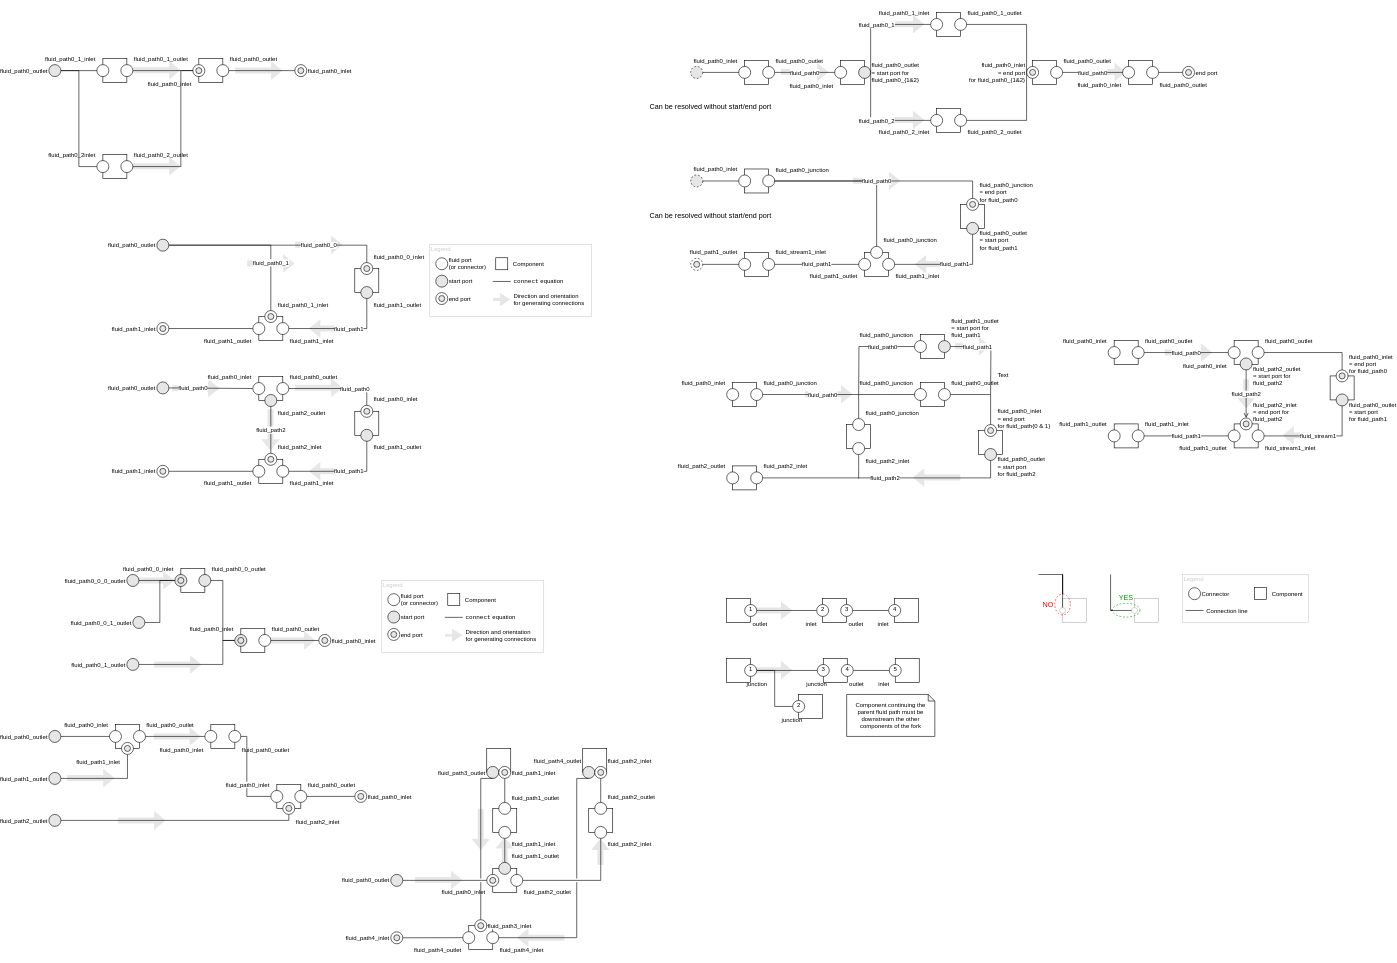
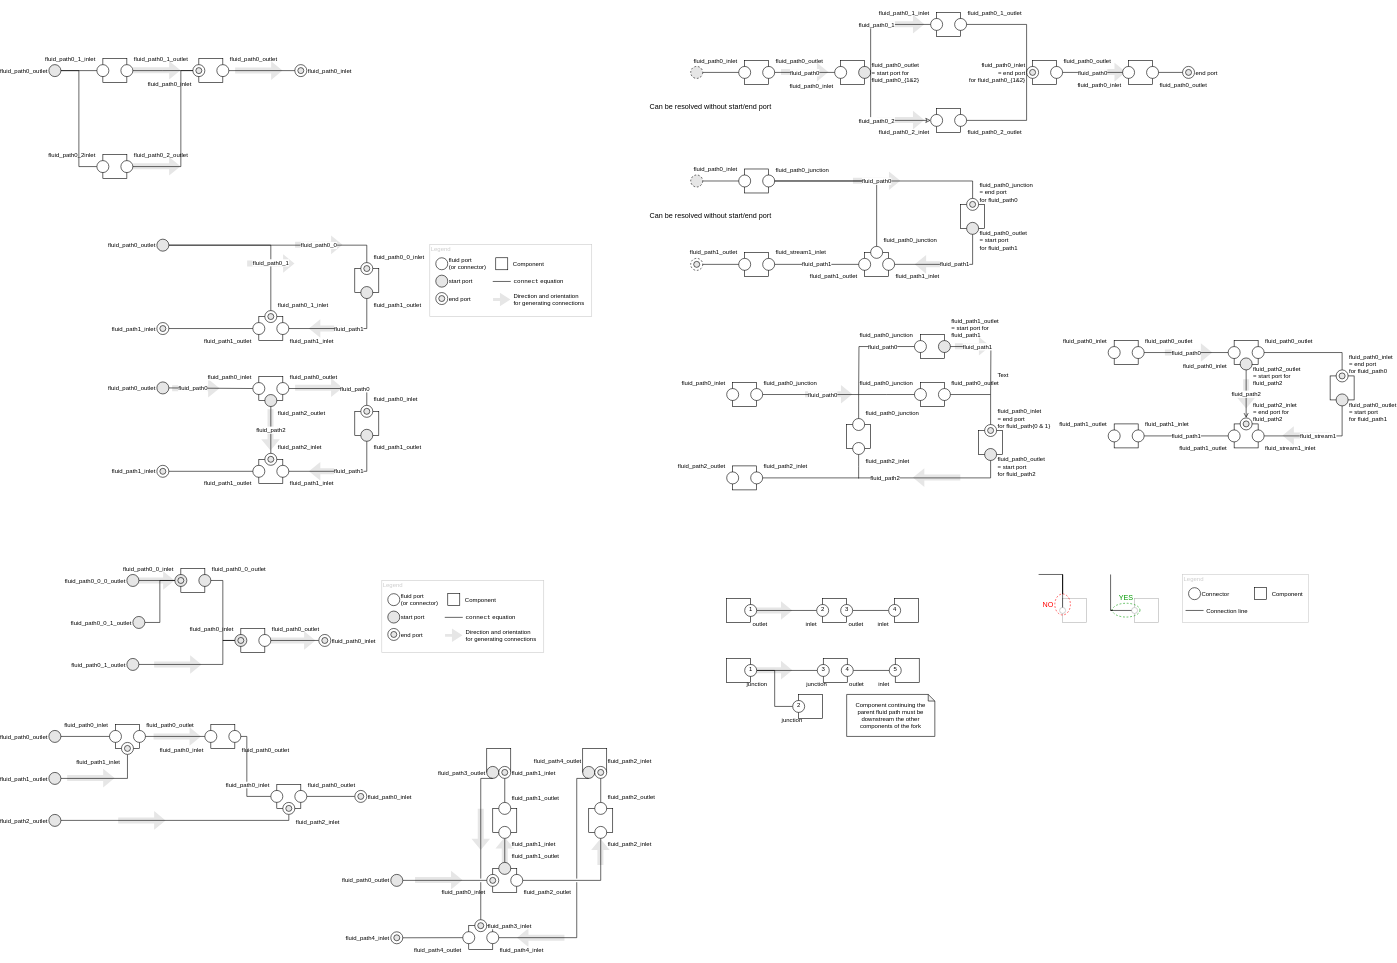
- <mxCell id="52" value="fluid_path0_2" style="edgeStyle=orthogonalEdgeStyle;rounded=0;html=1;exitX=1;exitY=0.5;entryX=0;entryY=0.5;endArrow=none;endFill=0;jettySize=auto;orthogonalLoop=1;fontSize=10;verticalAlign=middle;" parent="1" source="41" target="45" edge="1"><mxGeometry relative="1" as="geometry"><Array as="points"><mxPoint x="1390" y="200" /></Array></mxGeometry></mxCell>
+ <mxCell id="52" value="fluid_path0_2" style="edgeStyle=orthogonalEdgeStyle;rounded=0;html=1;exitX=1;exitY=0.5;entryX=0;entryY=0.5;endArrow=classic;endFill=0;jettySize=auto;orthogonalLoop=1;fontSize=10;verticalAlign=middle;" parent="1" source="41" target="45" edge="1"><mxGeometry relative="1" as="geometry"><Array as="points"><mxPoint x="1390" y="200" /></Array></mxGeometry></mxCell>
